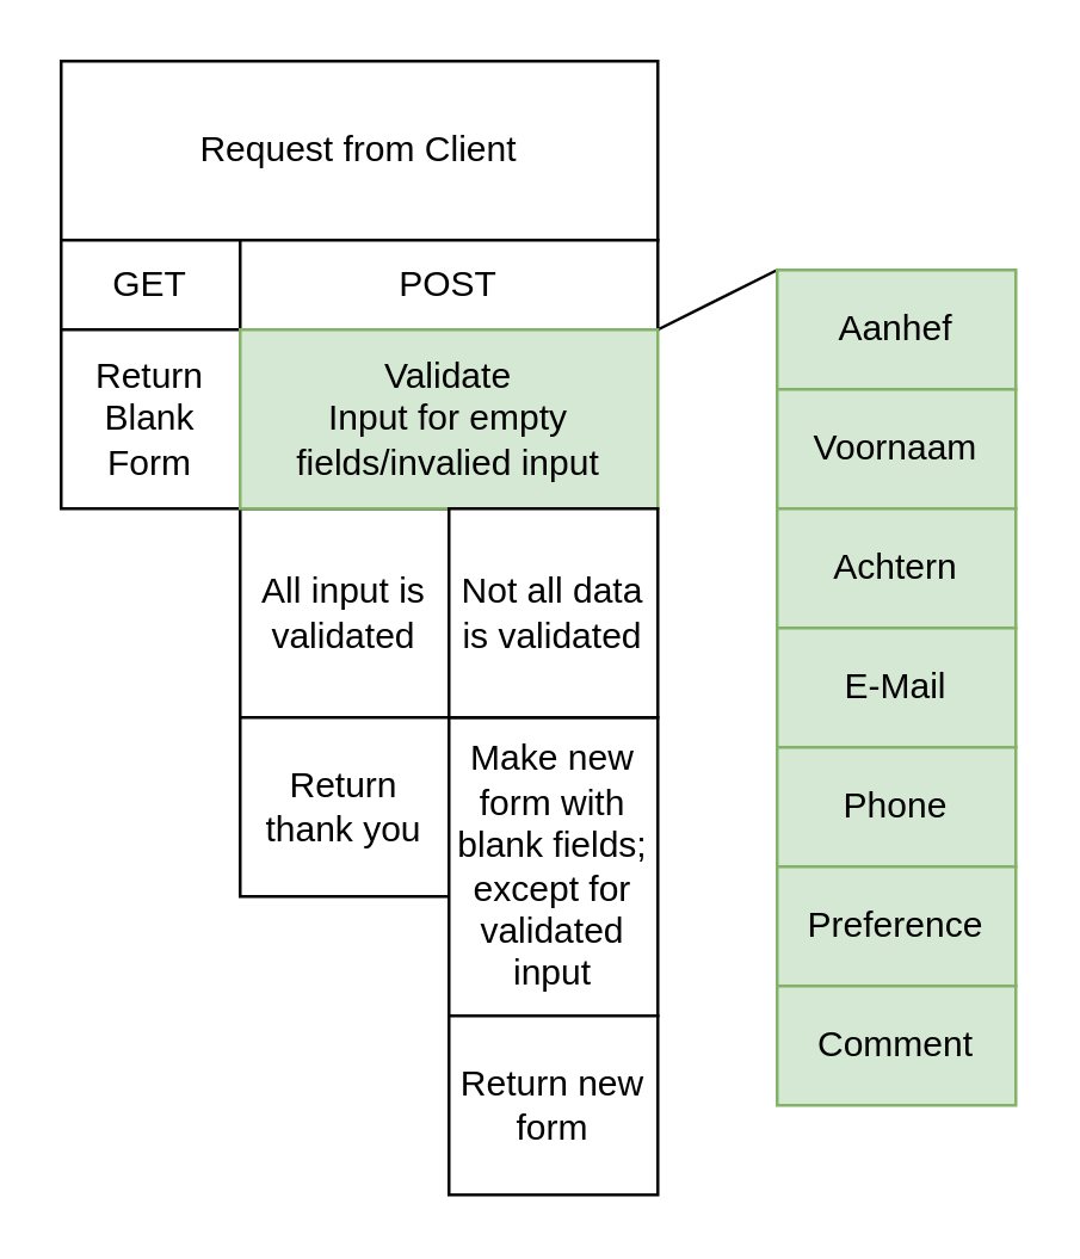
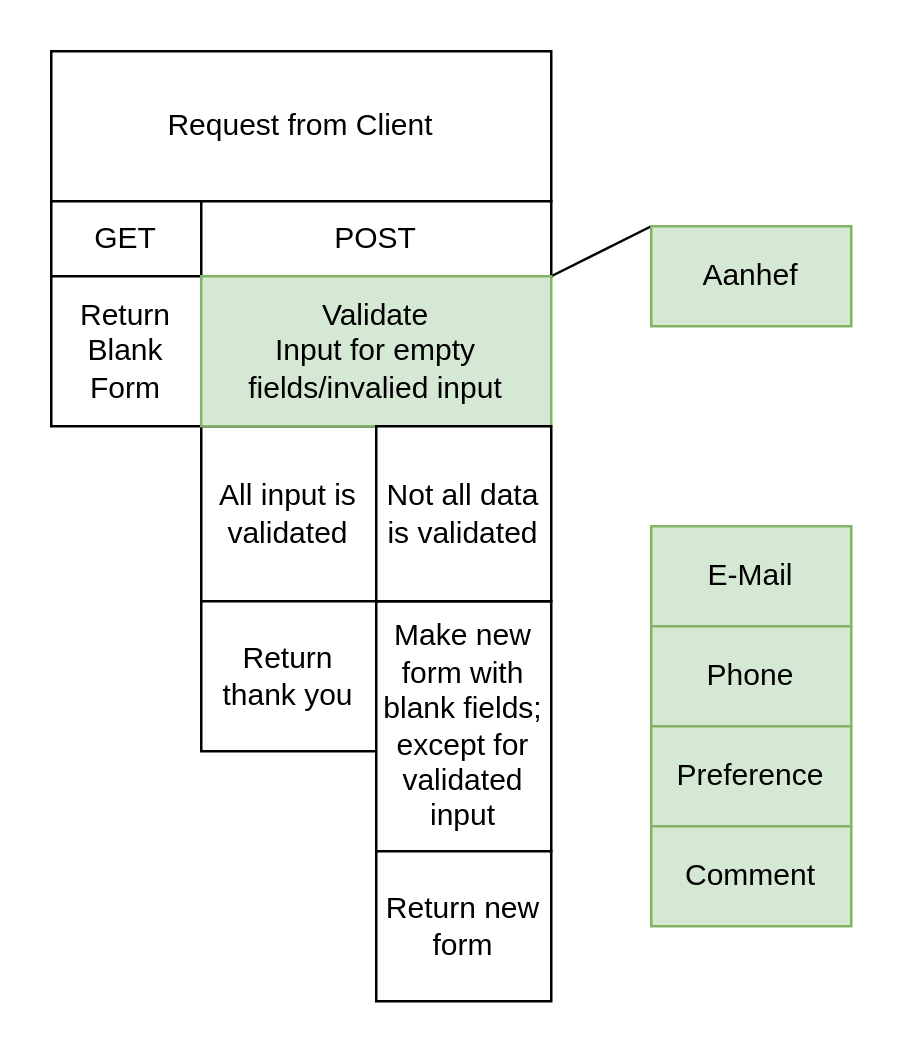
- <mxCell id="14" value="Voornaam" style="whiteSpace=wrap;html=1;fillColor=#d5e8d4;strokeColor=#82b366;" vertex="1" parent="1"><mxGeometry x="260" y="130" width="80" height="40" as="geometry" /></mxCell>
- <mxCell id="15" value="Achtern" style="whiteSpace=wrap;html=1;fillColor=#d5e8d4;strokeColor=#82b366;" vertex="1" parent="1"><mxGeometry x="260" y="170" width="80" height="40" as="geometry" /></mxCell>
